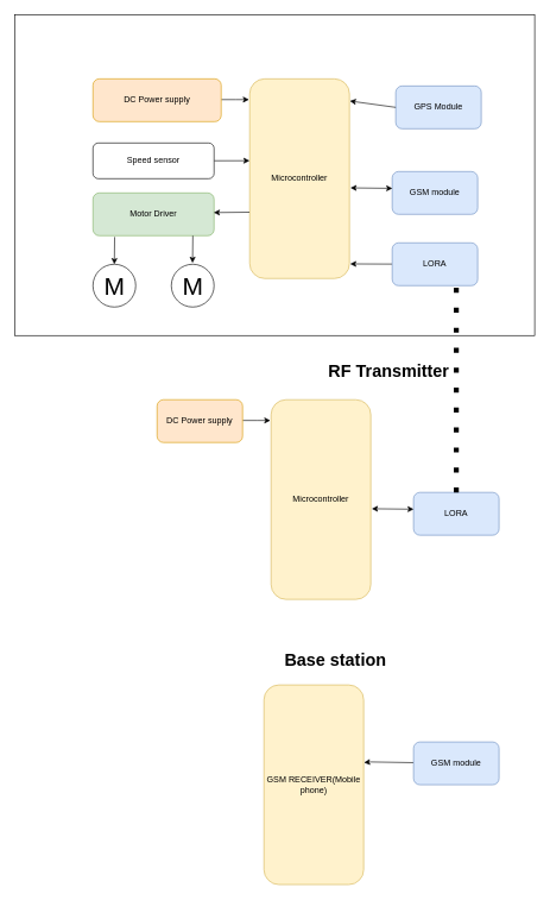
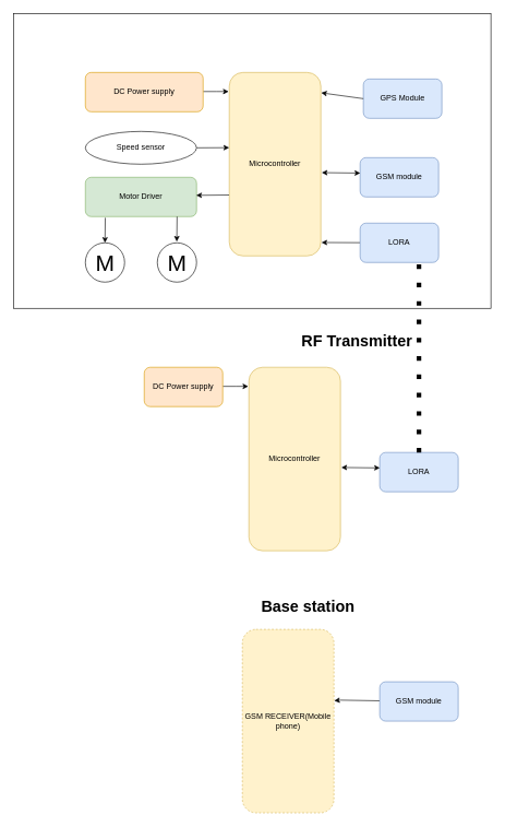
- <mxCell id="17" value="Speed sensor" style="rounded=1;whiteSpace=wrap;html=1;" vertex="1" parent="1"><mxGeometry x="130" y="200" width="170" height="50" as="geometry" /></mxCell>
+ <mxCell id="17" value="Speed sensor" style="ellipse;whiteSpace=wrap;html=1;" vertex="1" parent="1"><mxGeometry x="130" y="200" width="170" height="50" as="geometry" /></mxCell>
- <mxCell id="27" value="GSM RECEIVER(Mobile phone)" style="rounded=1;whiteSpace=wrap;html=1;fillColor=#fff2cc;strokeColor=#d6b656;" vertex="1" parent="1"><mxGeometry x="370" y="960" width="140" height="280" as="geometry" /></mxCell>
+ <mxCell id="27" value="GSM RECEIVER(Mobile phone)" style="rounded=1;whiteSpace=wrap;html=1;fillColor=#fff2cc;strokeColor=#d6b656;dashed=1;" vertex="1" parent="1"><mxGeometry x="370" y="960" width="140" height="280" as="geometry" /></mxCell>
